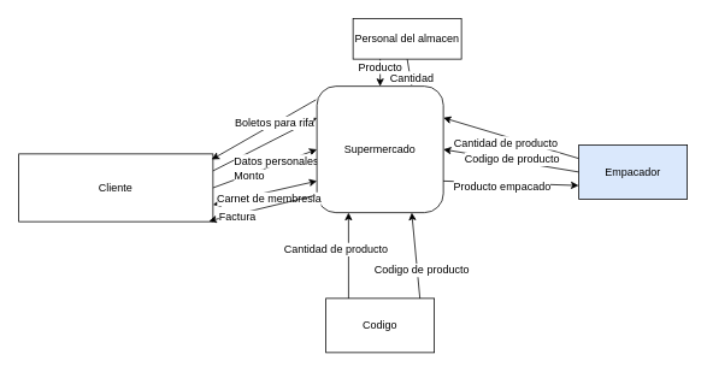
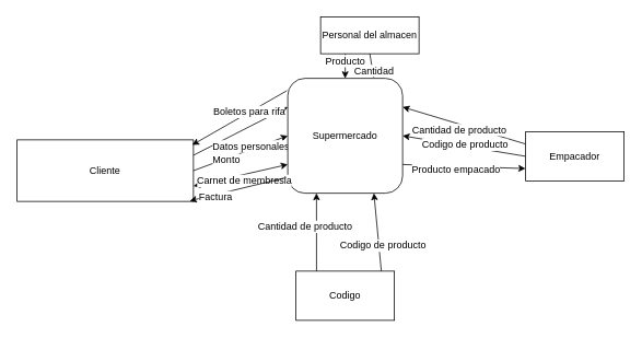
- <mxCell id="30" value="Empacador" style="rounded=0;whiteSpace=wrap;html=1;fillColor=#dae8fc;" vertex="1" parent="1"><mxGeometry x="640" y="160" width="120" height="60" as="geometry" /></mxCell>
+ <mxCell id="30" value="Empacador" style="rounded=0;whiteSpace=wrap;html=1;" vertex="1" parent="1"><mxGeometry x="640" y="160" width="120" height="60" as="geometry" /></mxCell>
